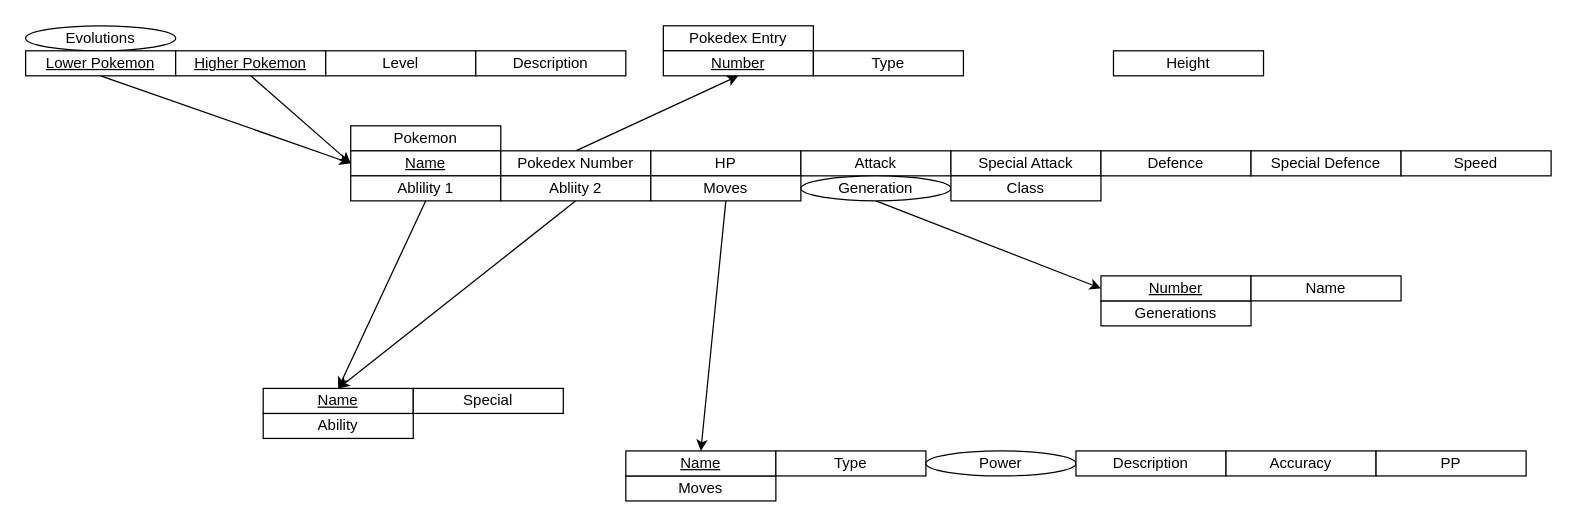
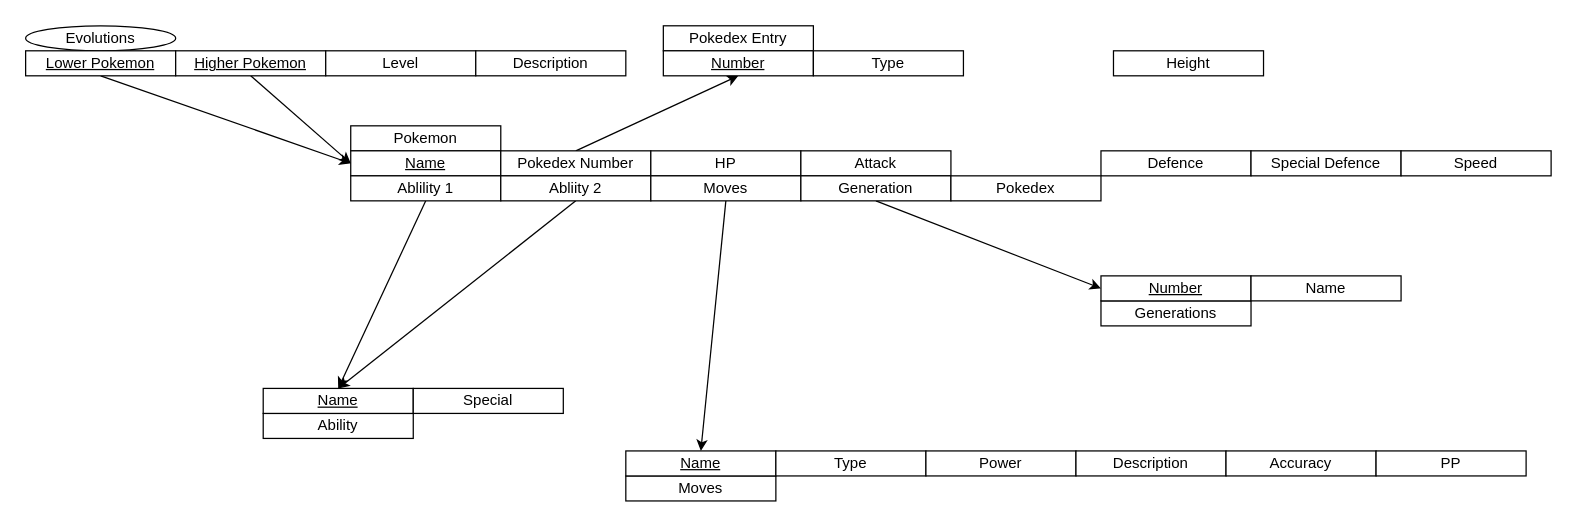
- <mxCell id="8" value="Special Attack" style="rounded=0;whiteSpace=wrap;html=1;" vertex="1" parent="1"><mxGeometry x="760" y="120" width="120" height="20" as="geometry" /></mxCell>
- <mxCell id="19" value="Generation" style="ellipse;whiteSpace=wrap;html=1;" vertex="1" parent="1"><mxGeometry x="640" y="140" width="120" height="20" as="geometry" /></mxCell>
+ <mxCell id="19" value="Generation" style="rounded=0;whiteSpace=wrap;html=1;" vertex="1" parent="1"><mxGeometry x="640" y="140" width="120" height="20" as="geometry" /></mxCell>
- <mxCell id="20" value="Class" style="rounded=0;whiteSpace=wrap;html=1;" vertex="1" parent="1"><mxGeometry x="760" y="140" width="120" height="20" as="geometry" /></mxCell>
+ <mxCell id="20" value="Pokedex" style="rounded=0;whiteSpace=wrap;html=1;" vertex="1" parent="1"><mxGeometry x="760" y="140" width="120" height="20" as="geometry" /></mxCell>
- <mxCell id="31" value="Power" style="ellipse;whiteSpace=wrap;html=1;" vertex="1" parent="1"><mxGeometry x="740" y="360" width="120" height="20" as="geometry" /></mxCell>
+ <mxCell id="31" value="Power" style="rounded=0;whiteSpace=wrap;html=1;" vertex="1" parent="1"><mxGeometry x="740" y="360" width="120" height="20" as="geometry" /></mxCell>
